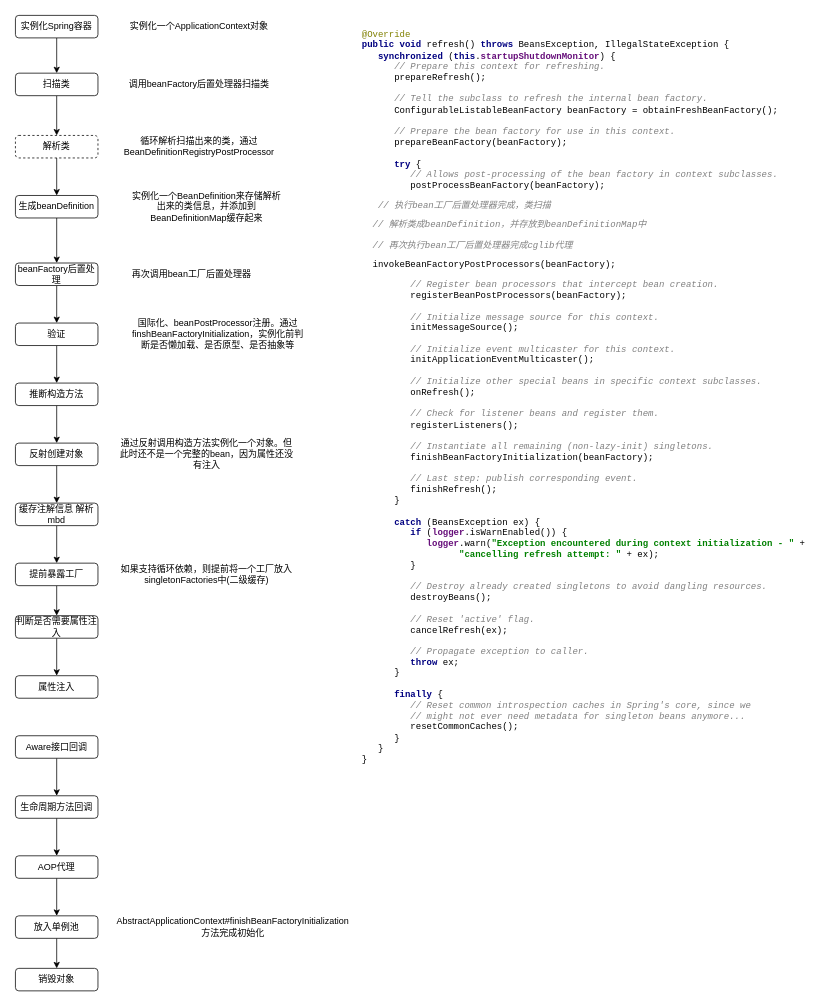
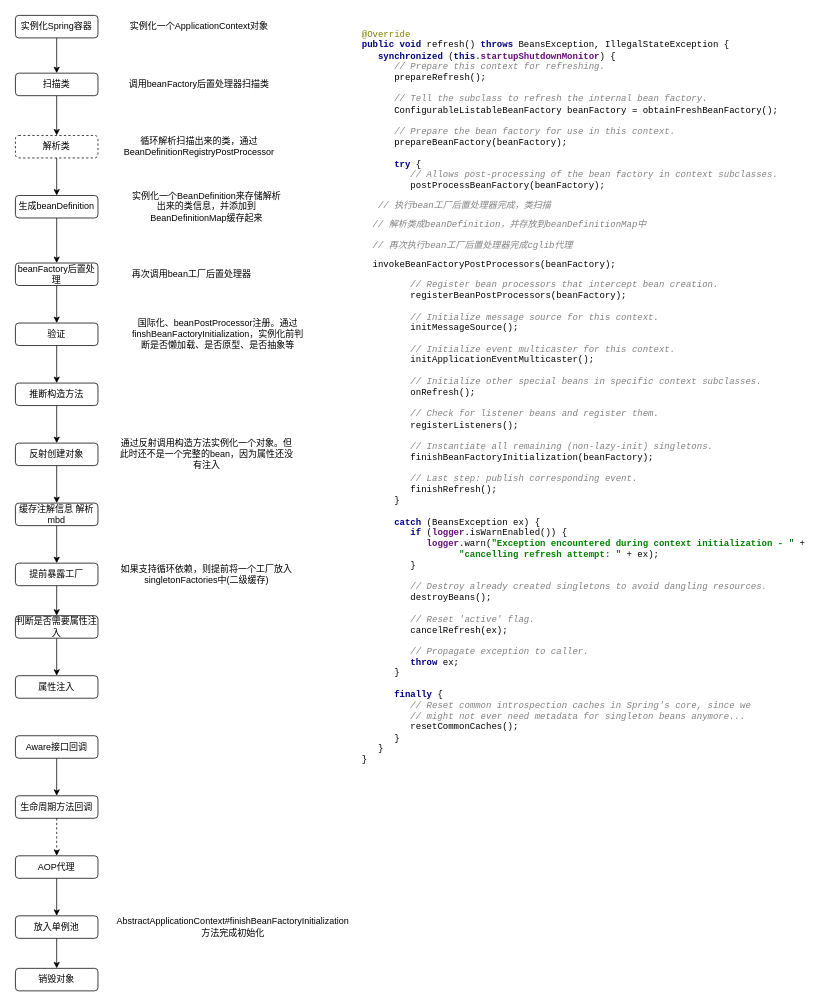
- <mxCell id="28" style="edgeStyle=orthogonalEdgeStyle;rounded=0;orthogonalLoop=1;jettySize=auto;html=1;entryX=0.5;entryY=0;entryDx=0;entryDy=0;" parent="1" source="29" target="31" edge="1"><mxGeometry relative="1" as="geometry" /></mxCell>
+ <mxCell id="28" style="edgeStyle=orthogonalEdgeStyle;rounded=0;orthogonalLoop=1;jettySize=auto;html=1;entryX=0.5;entryY=0;entryDx=0;entryDy=0;dashed=1;" parent="1" source="29" target="31" edge="1"><mxGeometry relative="1" as="geometry" /></mxCell>
